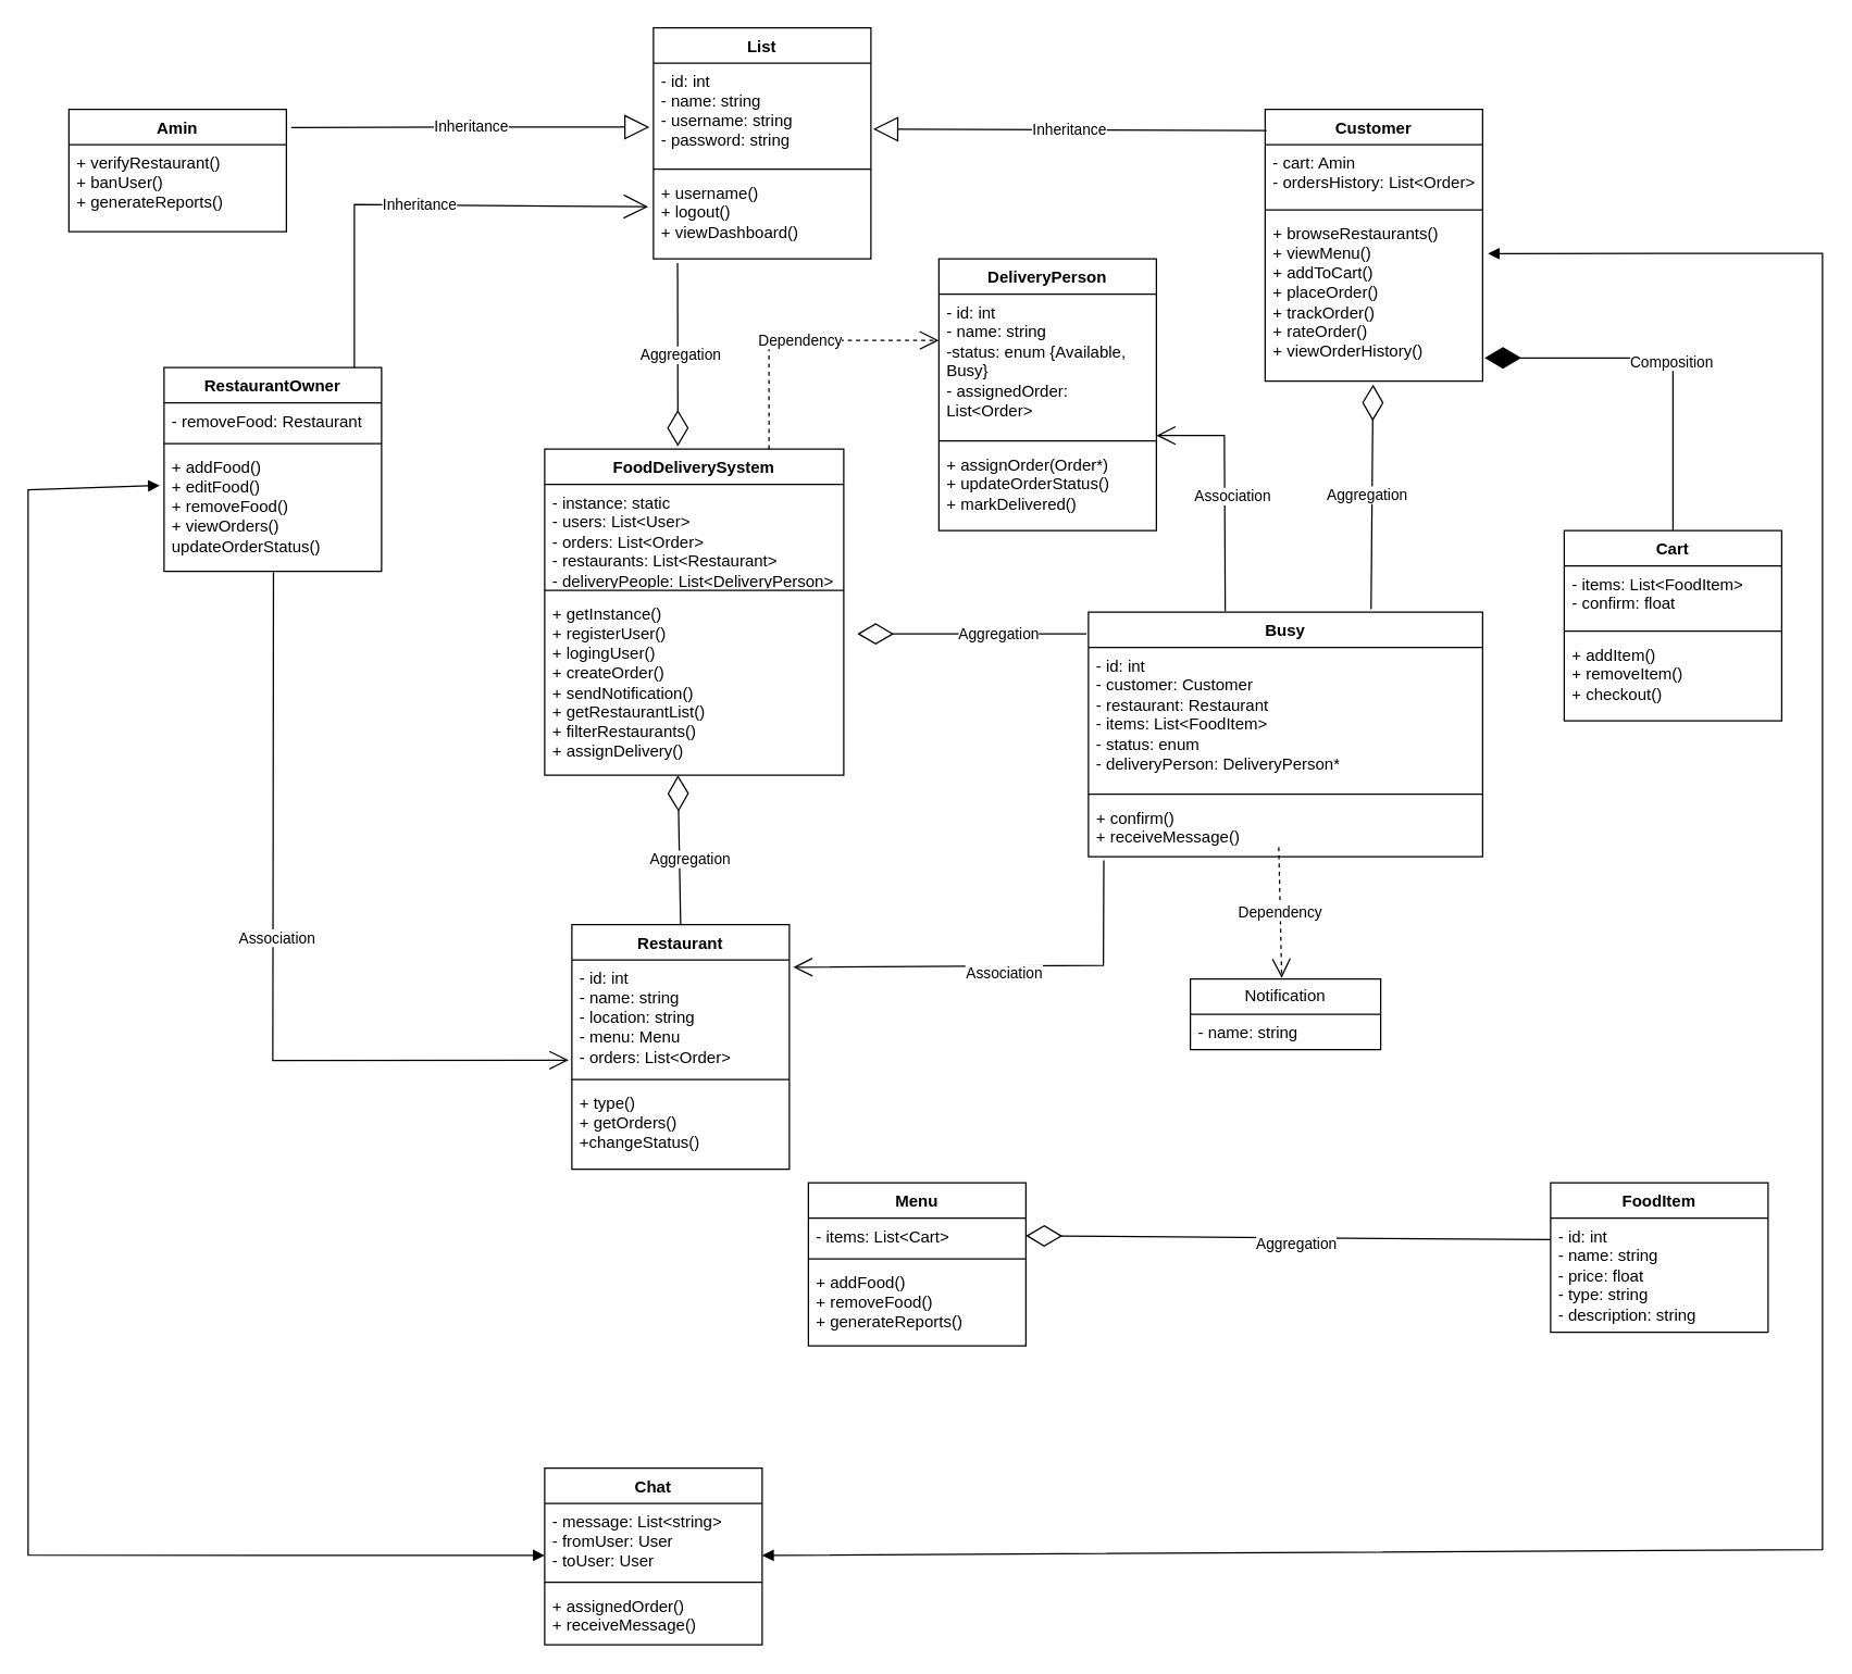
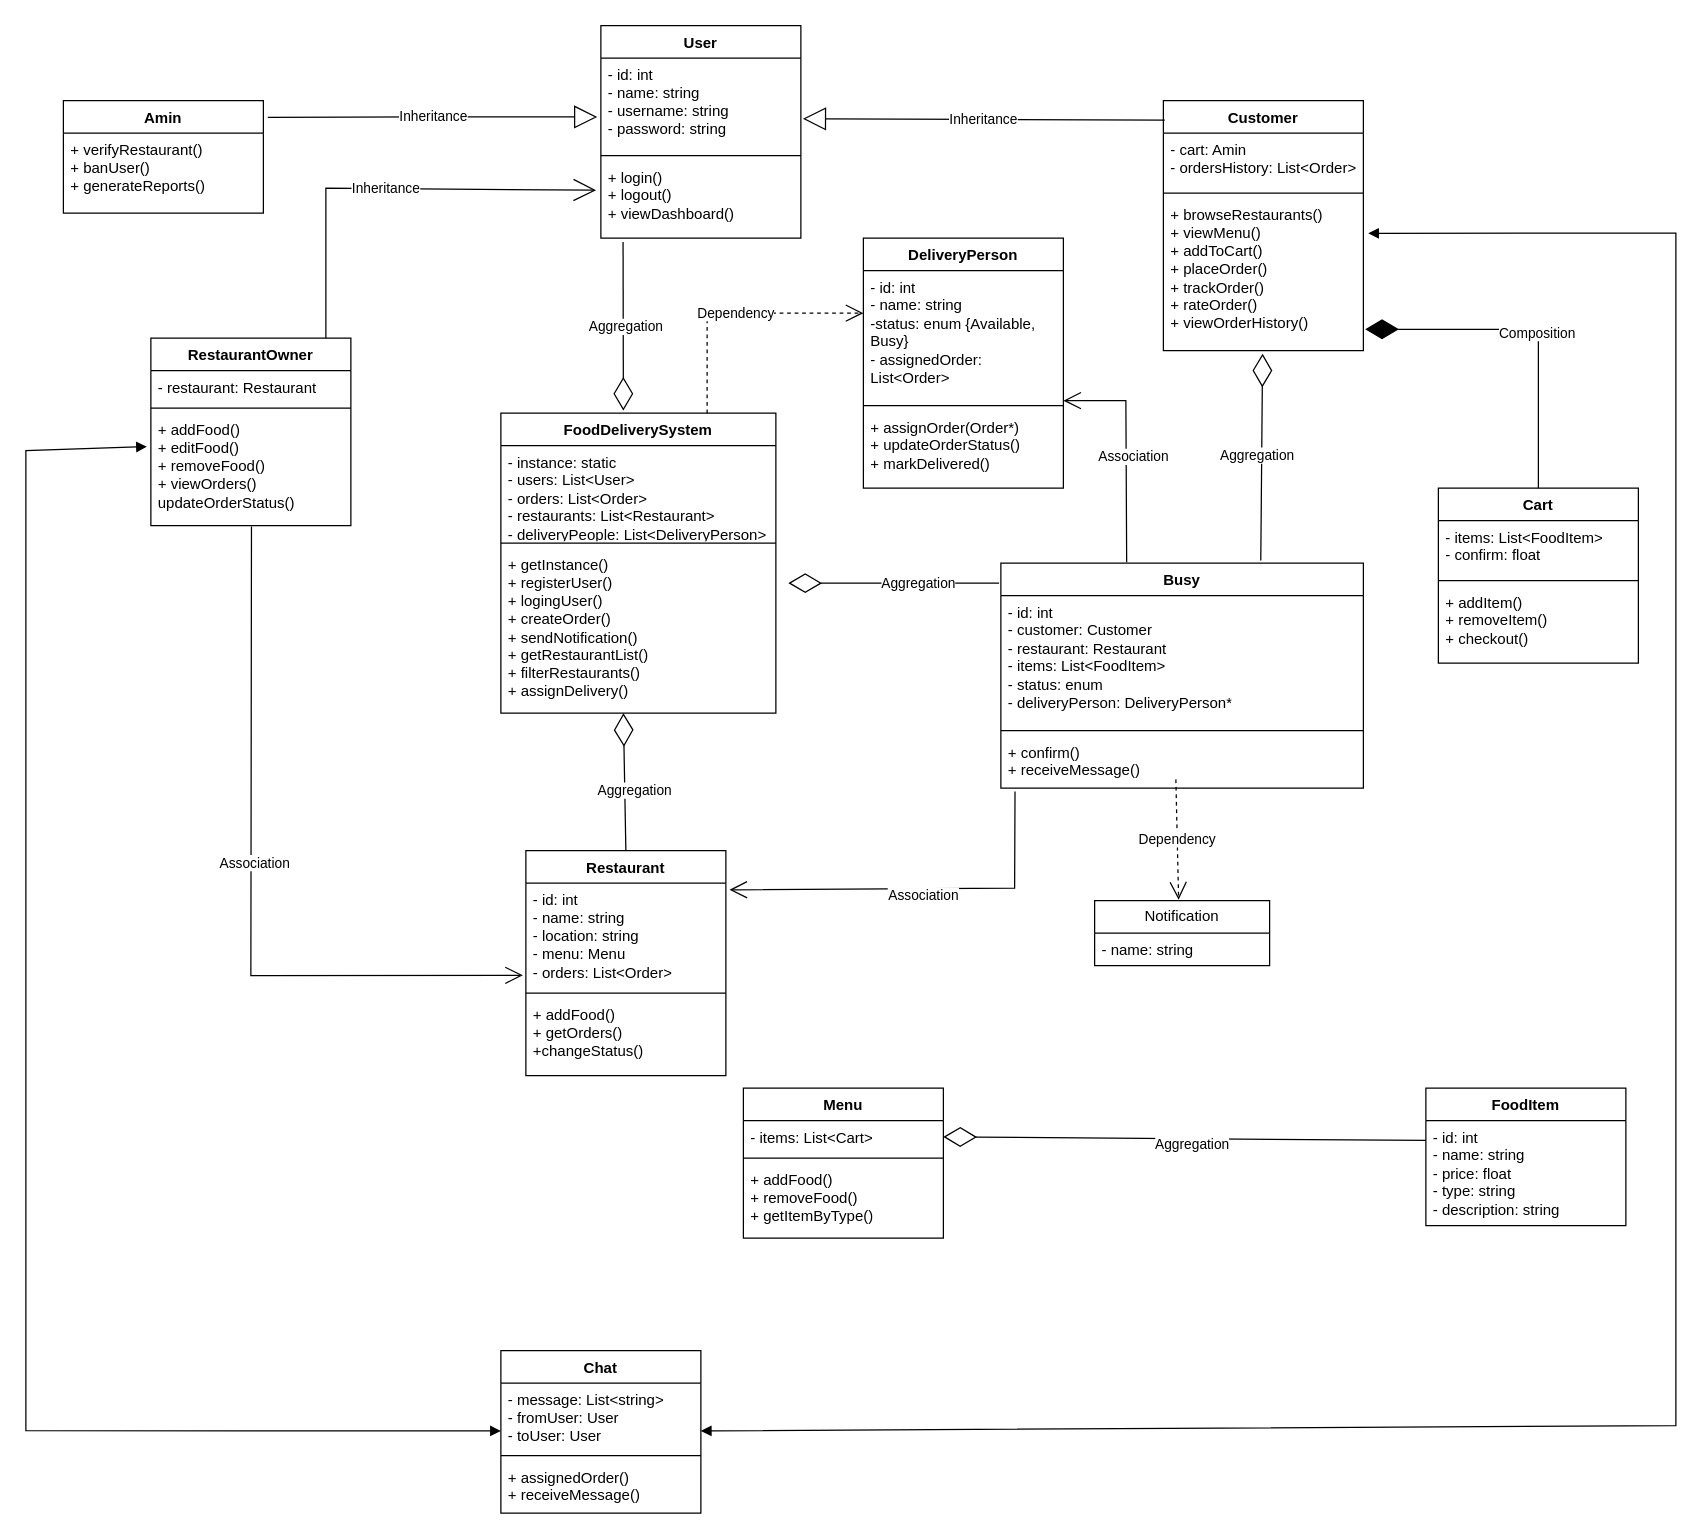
- <mxCell id="2" value="List" style="swimlane;fontStyle=1;align=center;verticalAlign=top;childLayout=stackLayout;horizontal=1;startSize=26;horizontalStack=0;resizeParent=1;resizeParentMax=0;resizeLast=0;collapsible=1;marginBottom=0;whiteSpace=wrap;html=1;" parent="1" vertex="1"><mxGeometry x="480" y="20" width="160" height="170" as="geometry" /></mxCell>
+ <mxCell id="2" value="User" style="swimlane;fontStyle=1;align=center;verticalAlign=top;childLayout=stackLayout;horizontal=1;startSize=26;horizontalStack=0;resizeParent=1;resizeParentMax=0;resizeLast=0;collapsible=1;marginBottom=0;whiteSpace=wrap;html=1;" parent="1" vertex="1"><mxGeometry x="480" y="20" width="160" height="170" as="geometry" /></mxCell>
- <mxCell id="5" value="+ username()&lt;div&gt;+ logout()&lt;br&gt;&lt;div&gt;+ viewDashboard()&amp;nbsp;&lt;/div&gt;&lt;/div&gt;" style="text;strokeColor=none;fillColor=none;align=left;verticalAlign=top;spacingLeft=4;spacingRight=4;overflow=hidden;rotatable=0;points=[[0,0.5],[1,0.5]];portConstraint=eastwest;whiteSpace=wrap;html=1;" parent="2" vertex="1"><mxGeometry y="108" width="160" height="62" as="geometry" /></mxCell>
+ <mxCell id="5" value="+ login()&lt;div&gt;+ logout()&lt;br&gt;&lt;div&gt;+ viewDashboard()&amp;nbsp;&lt;/div&gt;&lt;/div&gt;" style="text;strokeColor=none;fillColor=none;align=left;verticalAlign=top;spacingLeft=4;spacingRight=4;overflow=hidden;rotatable=0;points=[[0,0.5],[1,0.5]];portConstraint=eastwest;whiteSpace=wrap;html=1;" parent="2" vertex="1"><mxGeometry y="108" width="160" height="62" as="geometry" /></mxCell>
- <mxCell id="11" value="- removeFood: Restaurant" style="text;strokeColor=none;fillColor=none;align=left;verticalAlign=top;spacingLeft=4;spacingRight=4;overflow=hidden;rotatable=0;points=[[0,0.5],[1,0.5]];portConstraint=eastwest;whiteSpace=wrap;html=1;" parent="10" vertex="1"><mxGeometry y="26" width="160" height="26" as="geometry" /></mxCell>
+ <mxCell id="11" value="- restaurant: Restaurant" style="text;strokeColor=none;fillColor=none;align=left;verticalAlign=top;spacingLeft=4;spacingRight=4;overflow=hidden;rotatable=0;points=[[0,0.5],[1,0.5]];portConstraint=eastwest;whiteSpace=wrap;html=1;" parent="10" vertex="1"><mxGeometry y="26" width="160" height="26" as="geometry" /></mxCell>
- <mxCell id="19" value="+ type()&lt;div&gt;+ getOrders()&lt;/div&gt;&lt;div&gt;+changeStatus()&lt;/div&gt;" style="text;strokeColor=none;fillColor=none;align=left;verticalAlign=top;spacingLeft=4;spacingRight=4;overflow=hidden;rotatable=0;points=[[0,0.5],[1,0.5]];portConstraint=eastwest;whiteSpace=wrap;html=1;" parent="16" vertex="1"><mxGeometry y="118" width="160" height="62" as="geometry" /></mxCell>
+ <mxCell id="19" value="+ addFood()&lt;div&gt;+ getOrders()&lt;/div&gt;&lt;div&gt;+changeStatus()&lt;/div&gt;" style="text;strokeColor=none;fillColor=none;align=left;verticalAlign=top;spacingLeft=4;spacingRight=4;overflow=hidden;rotatable=0;points=[[0,0.5],[1,0.5]];portConstraint=eastwest;whiteSpace=wrap;html=1;" parent="16" vertex="1"><mxGeometry y="118" width="160" height="62" as="geometry" /></mxCell>
- <mxCell id="23" value="+ addFood()&lt;div&gt;+ removeFood()&lt;/div&gt;&lt;div&gt;+ generateReports()&lt;/div&gt;" style="text;strokeColor=none;fillColor=none;align=left;verticalAlign=top;spacingLeft=4;spacingRight=4;overflow=hidden;rotatable=0;points=[[0,0.5],[1,0.5]];portConstraint=eastwest;whiteSpace=wrap;html=1;" parent="20" vertex="1"><mxGeometry y="60" width="160" height="60" as="geometry" /></mxCell>
+ <mxCell id="23" value="+ addFood()&lt;div&gt;+ removeFood()&lt;/div&gt;&lt;div&gt;+ getItemByType()&lt;/div&gt;" style="text;strokeColor=none;fillColor=none;align=left;verticalAlign=top;spacingLeft=4;spacingRight=4;overflow=hidden;rotatable=0;points=[[0,0.5],[1,0.5]];portConstraint=eastwest;whiteSpace=wrap;html=1;" parent="20" vertex="1"><mxGeometry y="60" width="160" height="60" as="geometry" /></mxCell>
